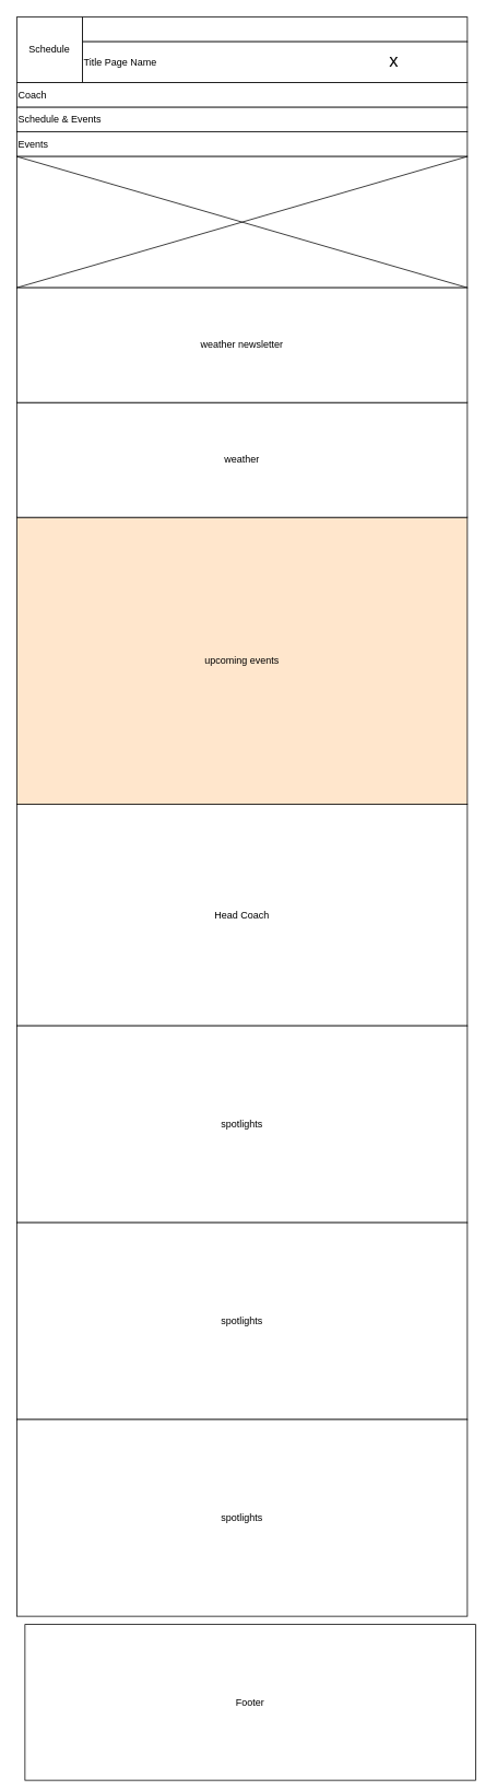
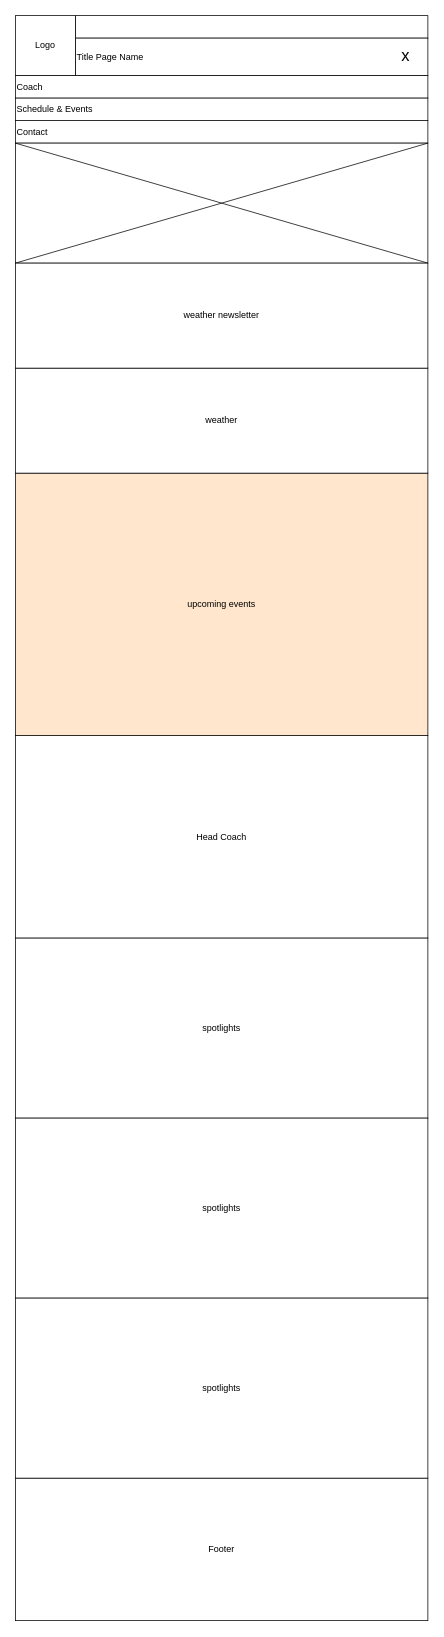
- <mxCell id="5" value="Schedule" style="whiteSpace=wrap;html=1;aspect=fixed;" parent="1" vertex="1"><mxGeometry width="80" height="80" as="geometry" x="20" y="20" /></mxCell>
+ <mxCell id="5" value="Logo" style="whiteSpace=wrap;html=1;aspect=fixed;" parent="1" vertex="1"><mxGeometry width="80" height="80" as="geometry" x="20" y="20" /></mxCell>
- <mxCell id="4" value="x" style="rounded=0;whiteSpace=wrap;html=1;align=right;spacing=14;fontSize=22;spacingBottom=3;strokeColor=none;" parent="1" vertex="1"><mxGeometry x="460" y="65" width="40" height="20" as="geometry" /></mxCell>
+ <mxCell id="4" value="x" style="rounded=0;whiteSpace=wrap;html=1;align=right;spacing=14;fontSize=22;spacingBottom=3;strokeColor=none;" parent="1" vertex="1"><mxGeometry x="520" y="65" width="40" height="20" as="geometry" /></mxCell>
- <mxCell id="7" value="Events" style="rounded=0;whiteSpace=wrap;html=1;align=left;" parent="1" vertex="1"><mxGeometry y="160" width="550" height="30" as="geometry" x="20" /></mxCell>
+ <mxCell id="7" value="Contact" style="rounded=0;whiteSpace=wrap;html=1;align=left;" parent="1" vertex="1"><mxGeometry y="160" width="550" height="30" as="geometry" x="20" /></mxCell>
- <mxCell id="12" value="Footer" style="rounded=0;whiteSpace=wrap;html=1;" parent="1" vertex="1"><mxGeometry x="30" y="1980" width="550" height="190" as="geometry" /></mxCell>
+ <mxCell id="12" value="Footer" style="rounded=0;whiteSpace=wrap;html=1;" parent="1" vertex="1"><mxGeometry y="1970" width="550" height="190" as="geometry" x="20" /></mxCell>
